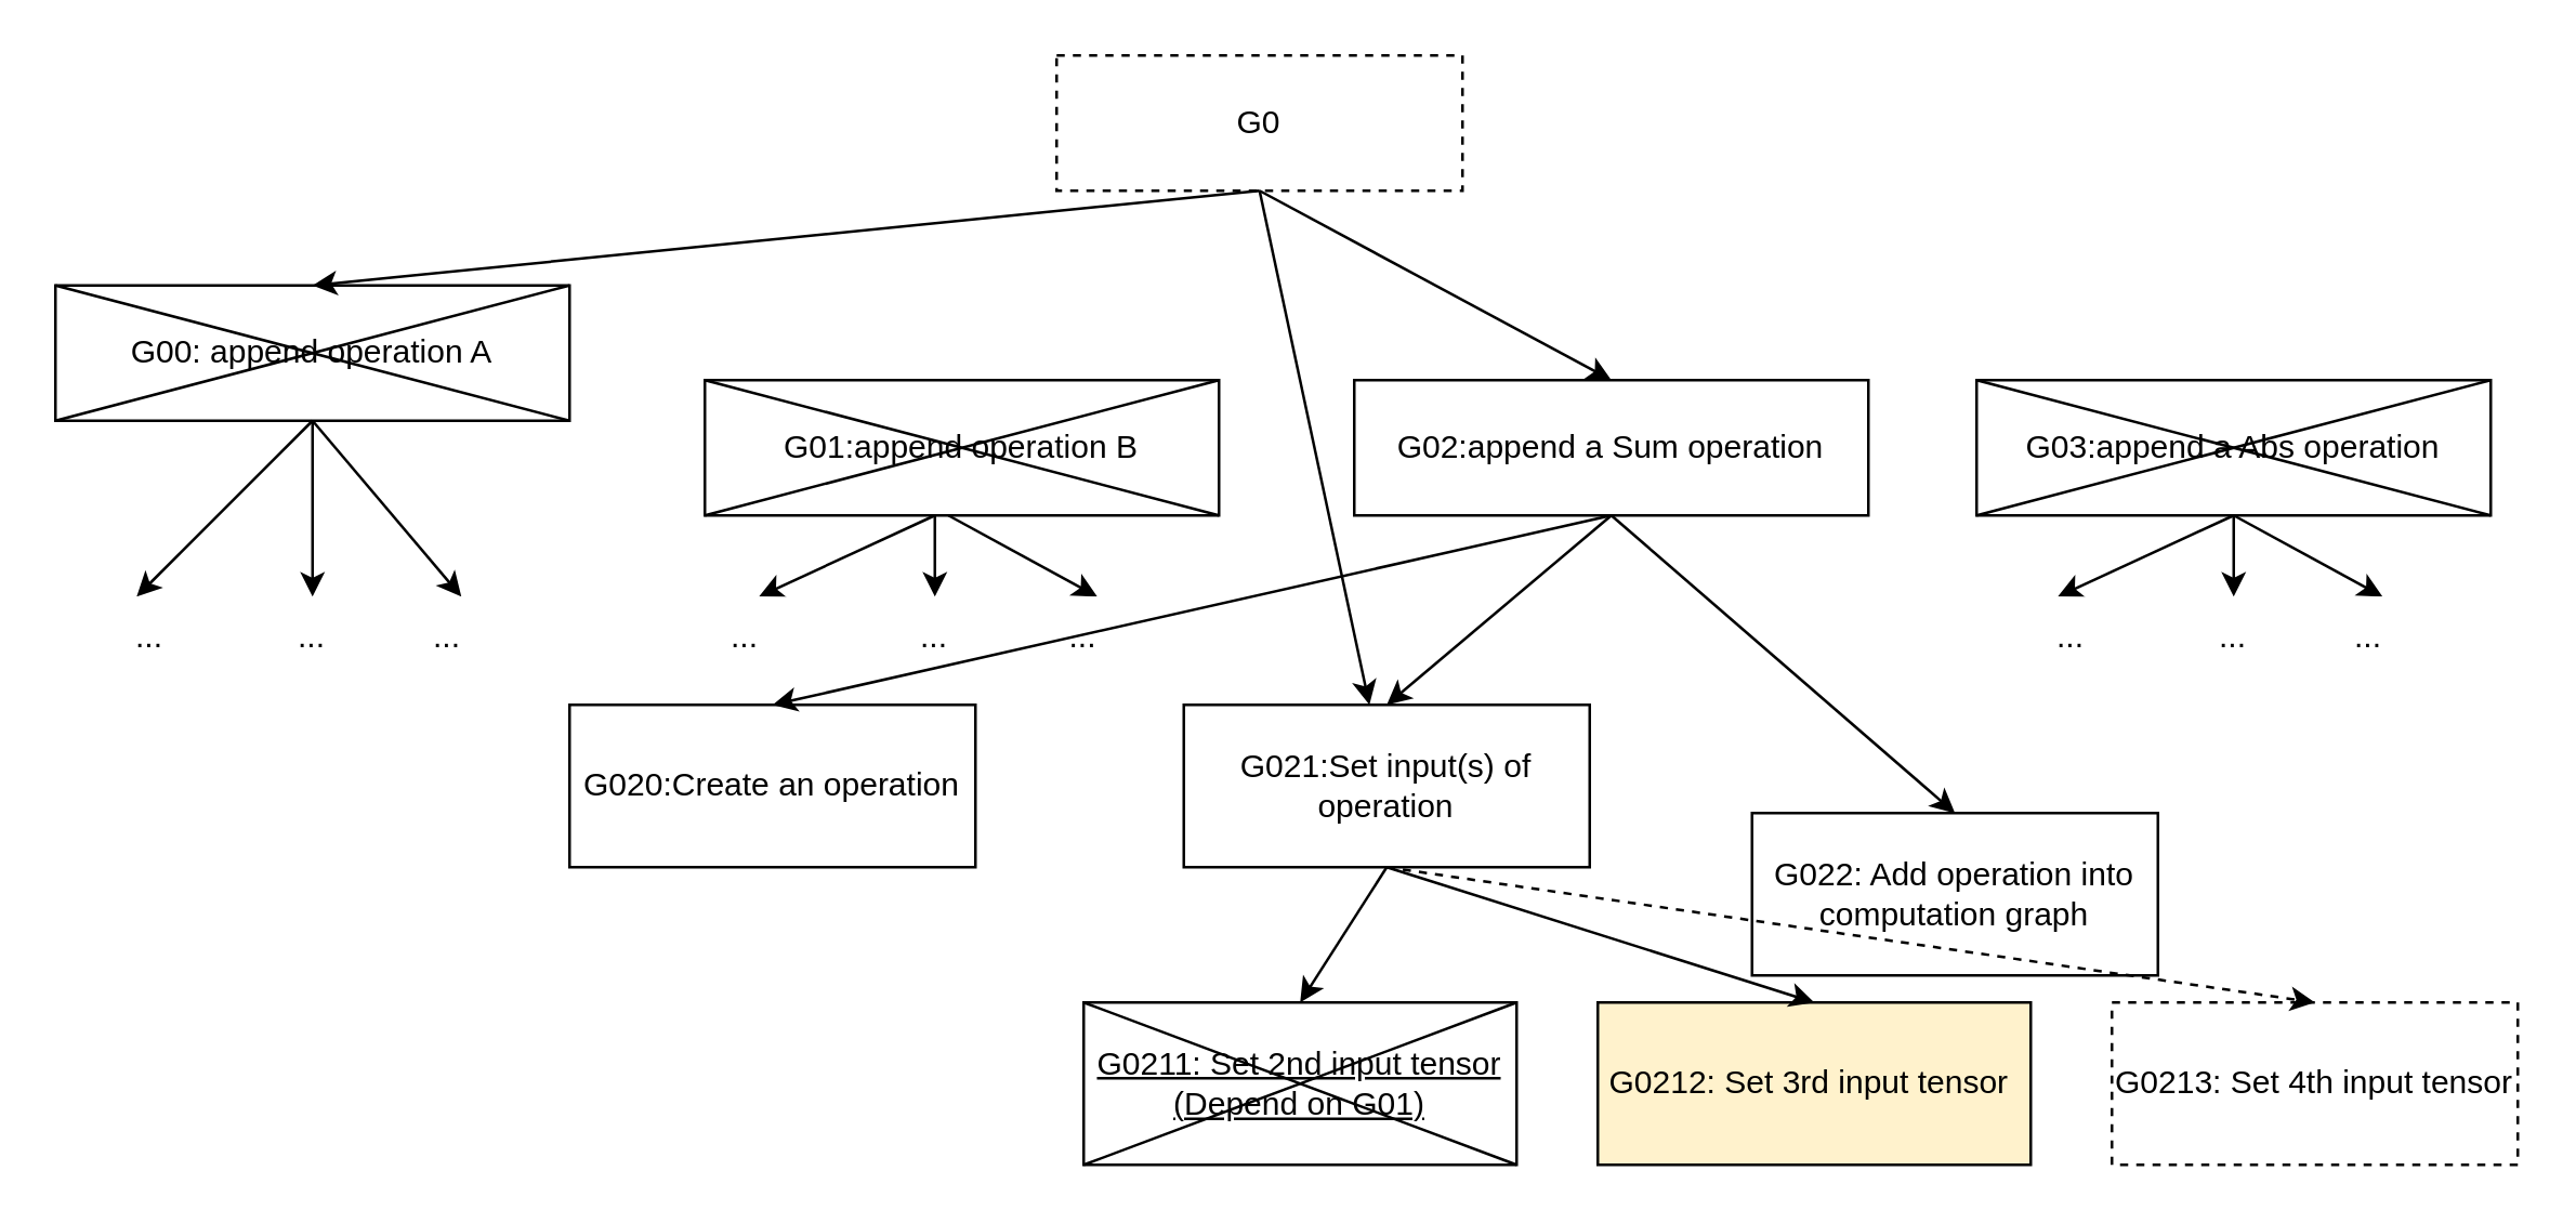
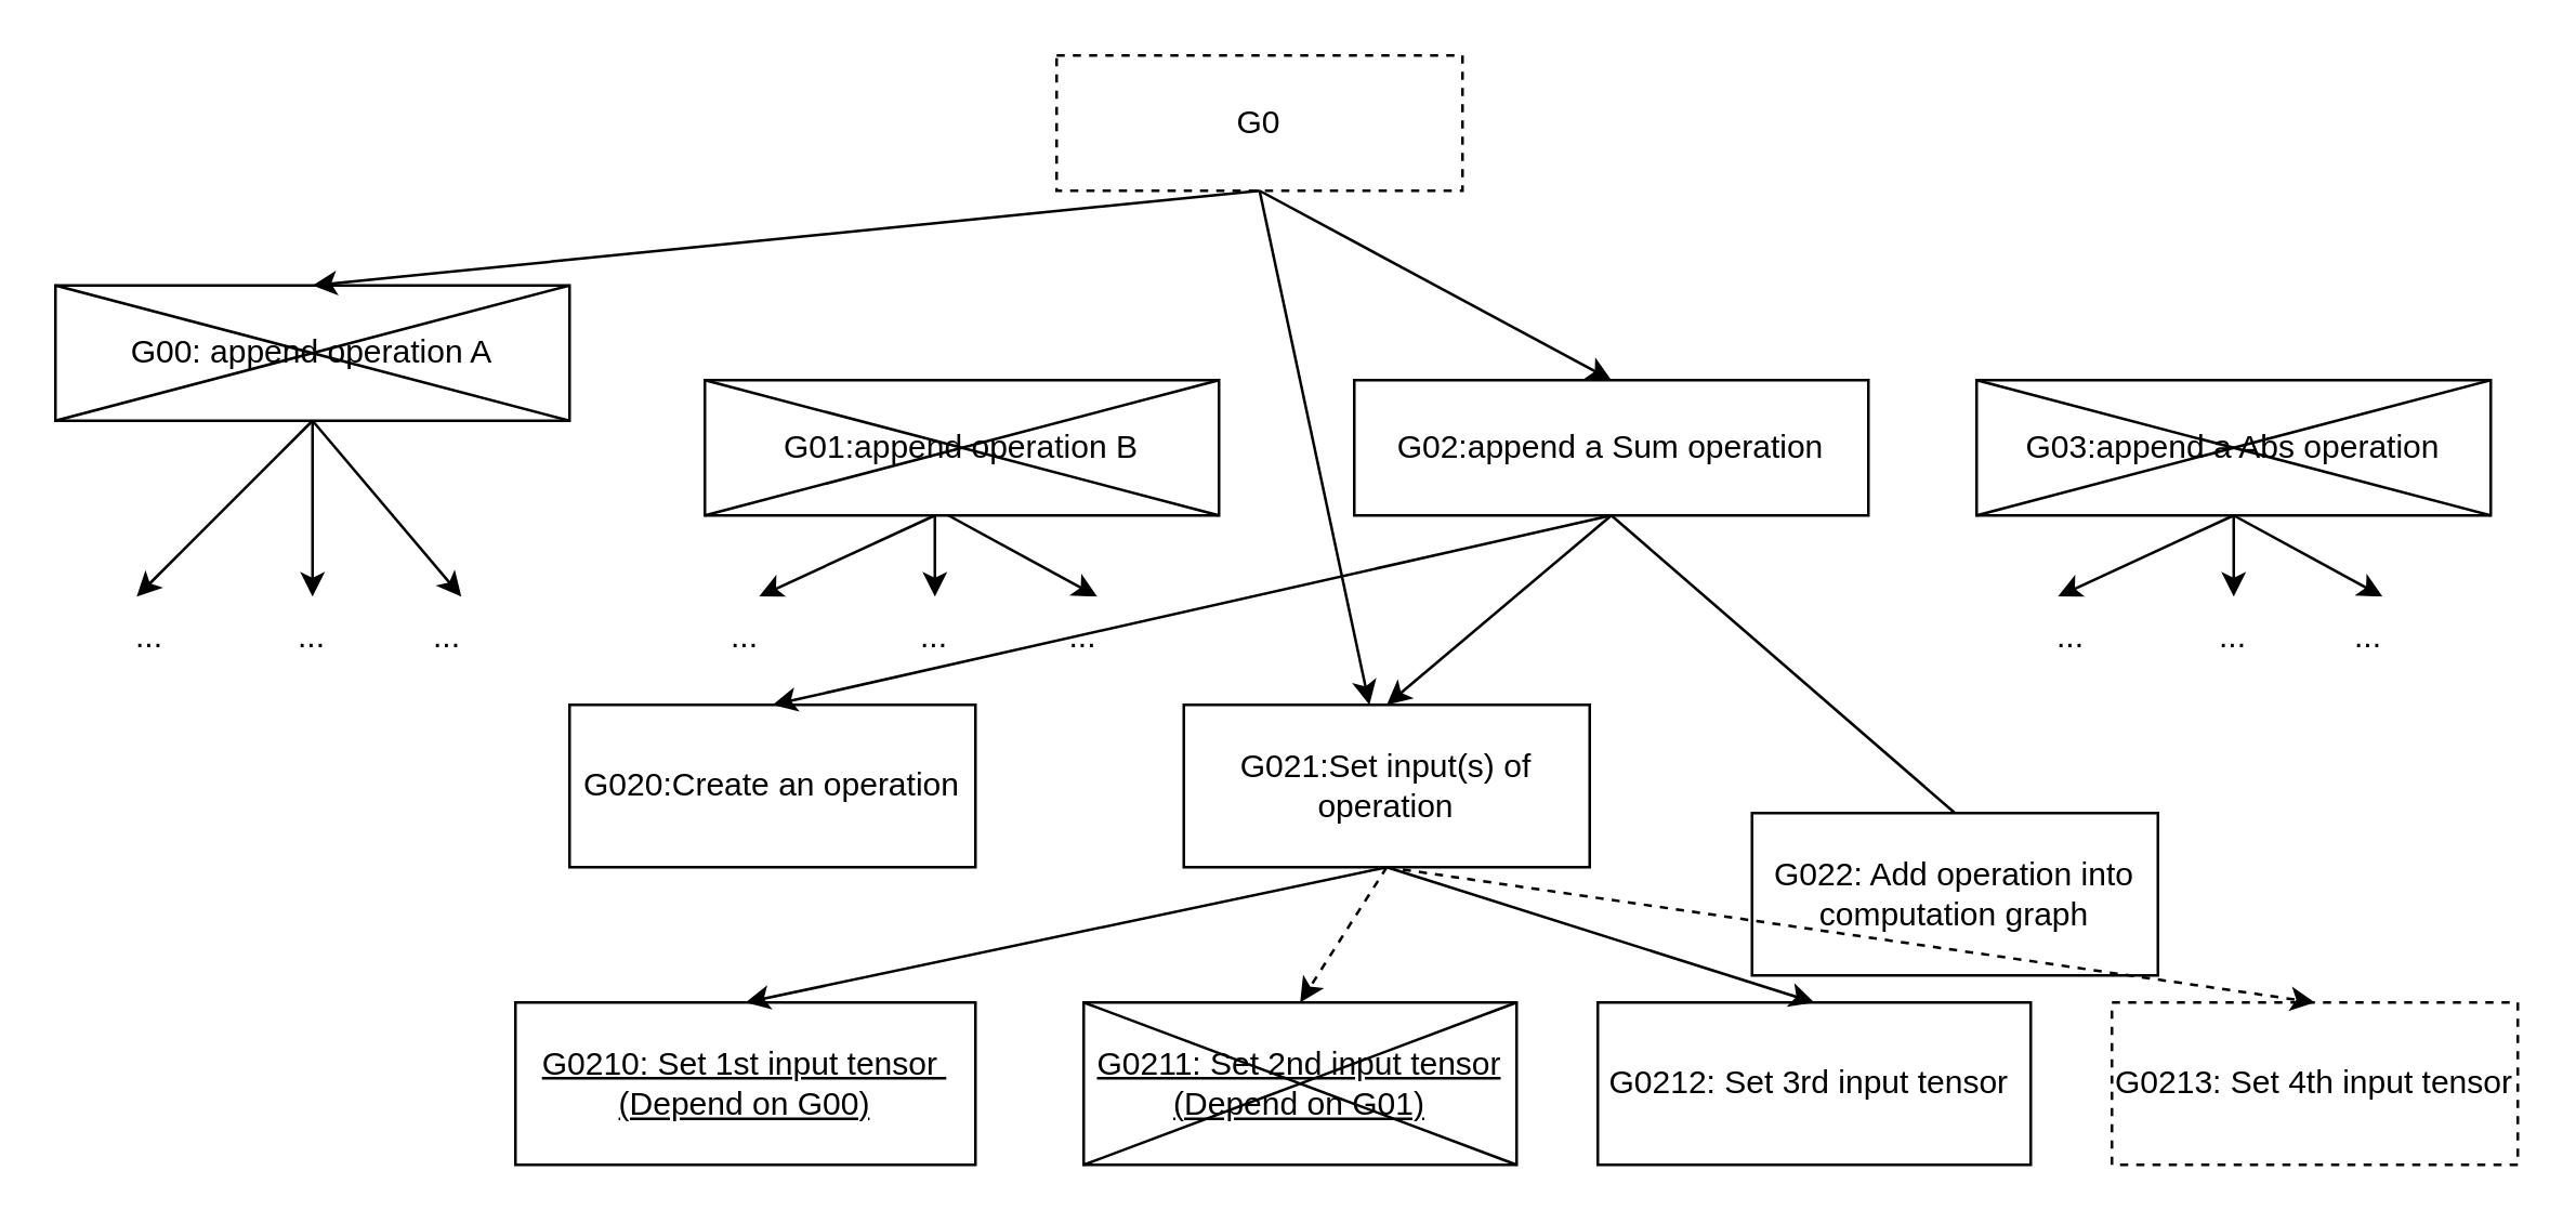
- <mxCell id="20" value="" style="endArrow=classic;html=1;rounded=0;exitX=0.5;exitY=1;exitDx=0;exitDy=0;entryX=0.5;entryY=0;entryDx=0;entryDy=0;" parent="1" source="7" target="11" edge="1"><mxGeometry width="50" height="50" relative="1" as="geometry"><mxPoint x="640" y="230" as="sourcePoint" /><mxPoint x="550" y="360" as="targetPoint" /></mxGeometry></mxCell>
+ <mxCell id="20" value="" style="endArrow=none;html=1;rounded=0;exitX=0.5;exitY=1;exitDx=0;exitDy=0;entryX=0.5;entryY=0;entryDx=0;entryDy=0;" parent="1" source="7" target="11" edge="1"><mxGeometry width="50" height="50" relative="1" as="geometry"><mxPoint x="640" y="230" as="sourcePoint" /><mxPoint x="550" y="360" as="targetPoint" /></mxGeometry></mxCell>
- <mxCell id="22" value="" style="endArrow=classic;html=1;rounded=0;exitX=0.5;exitY=1;exitDx=0;exitDy=0;entryX=0.5;entryY=0;entryDx=0;entryDy=0;" parent="1" source="10" target="13" edge="1"><mxGeometry width="50" height="50" relative="1" as="geometry"><mxPoint x="522" y="330" as="sourcePoint" /><mxPoint x="295" y="380" as="targetPoint" /></mxGeometry></mxCell>
+ <mxCell id="22" value="" style="endArrow=classic;html=1;rounded=0;exitX=0.5;exitY=1;exitDx=0;exitDy=0;entryX=0.5;entryY=0;entryDx=0;entryDy=0;dashed=1;" parent="1" source="10" target="13" edge="1"><mxGeometry width="50" height="50" relative="1" as="geometry"><mxPoint x="522" y="330" as="sourcePoint" /><mxPoint x="295" y="380" as="targetPoint" /></mxGeometry></mxCell>
+ <mxCell id="21" value="" style="endArrow=classic;html=1;rounded=0;exitX=0.5;exitY=1;exitDx=0;exitDy=0;entryX=0.5;entryY=0;entryDx=0;entryDy=0;" parent="1" source="10" target="12" edge="1"><mxGeometry width="50" height="50" relative="1" as="geometry"><mxPoint x="605" y="200" as="sourcePoint" /><mxPoint x="702" y="270" as="targetPoint" /></mxGeometry></mxCell>
+ <mxCell id="12" value="&lt;u&gt;G0210: Set 1st input tensor&amp;nbsp;&lt;br&gt;(Depend on G00)&lt;/u&gt;" style="rounded=0;whiteSpace=wrap;html=1;" parent="1" vertex="1"><mxGeometry x="190" y="370" width="170" height="60" as="geometry" /></mxCell>
- <mxCell id="14" value="G0212: Set 3rd input tensor&amp;nbsp;" style="rounded=0;whiteSpace=wrap;html=1;fillColor=#fff2cc;" parent="1" vertex="1"><mxGeometry x="590" y="370" width="160" height="60" as="geometry" /></mxCell>
+ <mxCell id="14" value="G0212: Set 3rd input tensor&amp;nbsp;" style="rounded=0;whiteSpace=wrap;html=1;" parent="1" vertex="1"><mxGeometry x="590" y="370" width="160" height="60" as="geometry" /></mxCell>
